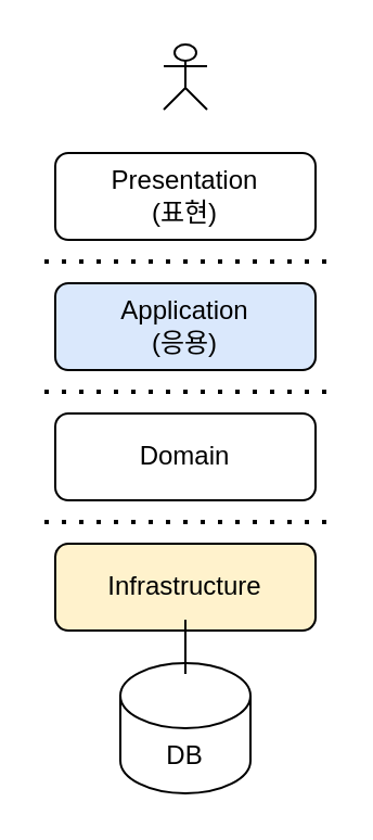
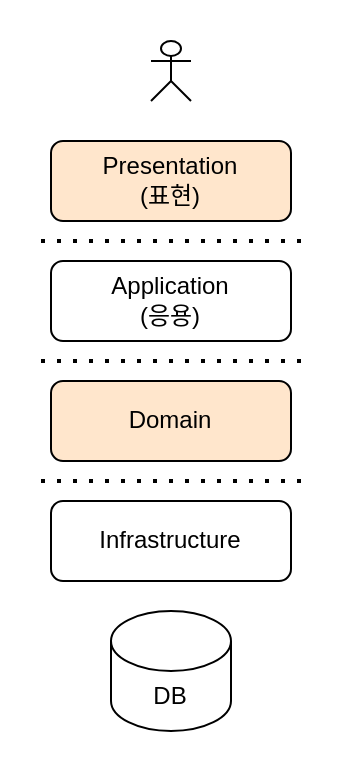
- <mxCell id="3" value="Presentation&lt;div&gt;(표현)&lt;/div&gt;" style="rounded=1;whiteSpace=wrap;html=1;" vertex="1" parent="1"><mxGeometry x="25" y="70" width="120" height="40" as="geometry" /></mxCell>
+ <mxCell id="3" value="Presentation&lt;div&gt;(표현)&lt;/div&gt;" style="rounded=1;whiteSpace=wrap;html=1;fillColor=#ffe6cc;" vertex="1" parent="1"><mxGeometry x="25" y="70" width="120" height="40" as="geometry" /></mxCell>
- <mxCell id="6" value="Application&lt;div&gt;(응용)&lt;/div&gt;" style="rounded=1;whiteSpace=wrap;html=1;fillColor=#dae8fc;" vertex="1" parent="1"><mxGeometry x="25" y="130" width="120" height="40" as="geometry" /></mxCell>
+ <mxCell id="6" value="Application&lt;div&gt;(응용)&lt;/div&gt;" style="rounded=1;whiteSpace=wrap;html=1;" vertex="1" parent="1"><mxGeometry x="25" y="130" width="120" height="40" as="geometry" /></mxCell>
- <mxCell id="5" value="Domain" style="rounded=1;whiteSpace=wrap;html=1;" vertex="1" parent="1"><mxGeometry x="25" y="190" width="120" height="40" as="geometry" /></mxCell>
+ <mxCell id="5" value="Domain" style="rounded=1;whiteSpace=wrap;html=1;fillColor=#ffe6cc;" vertex="1" parent="1"><mxGeometry x="25" y="190" width="120" height="40" as="geometry" /></mxCell>
- <mxCell id="4" value="Infrastructure" style="rounded=1;whiteSpace=wrap;html=1;fillColor=#fff2cc;" vertex="1" parent="1"><mxGeometry x="25" y="250" width="120" height="40" as="geometry" /></mxCell>
+ <mxCell id="4" value="Infrastructure" style="rounded=1;whiteSpace=wrap;html=1;" vertex="1" parent="1"><mxGeometry x="25" y="250" width="120" height="40" as="geometry" /></mxCell>
- <mxCell id="8" style="edgeStyle=orthogonalEdgeStyle;rounded=0;orthogonalLoop=1;jettySize=auto;html=1;entryX=0.5;entryY=0;entryDx=0;entryDy=0;entryPerimeter=0;endArrow=none;endFill=0;" edge="1" parent="1" source="4" target="7"><mxGeometry relative="1" as="geometry" /></mxCell>
